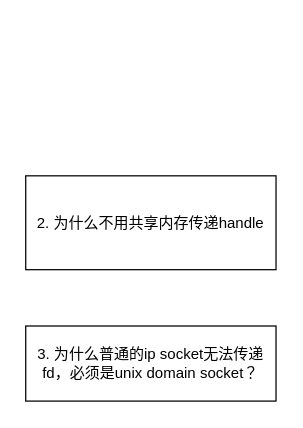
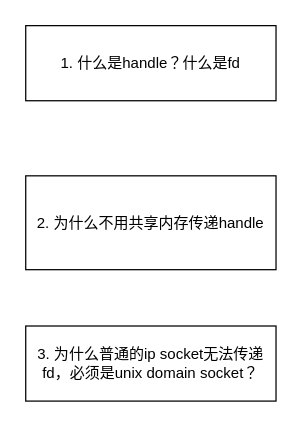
+ <mxCell id="2" value="1. 什么是handle？什么是fd" style="rounded=0;whiteSpace=wrap;html=1;" parent="1" vertex="1"><mxGeometry x="20" y="20" width="200" height="60" as="geometry" /></mxCell>
